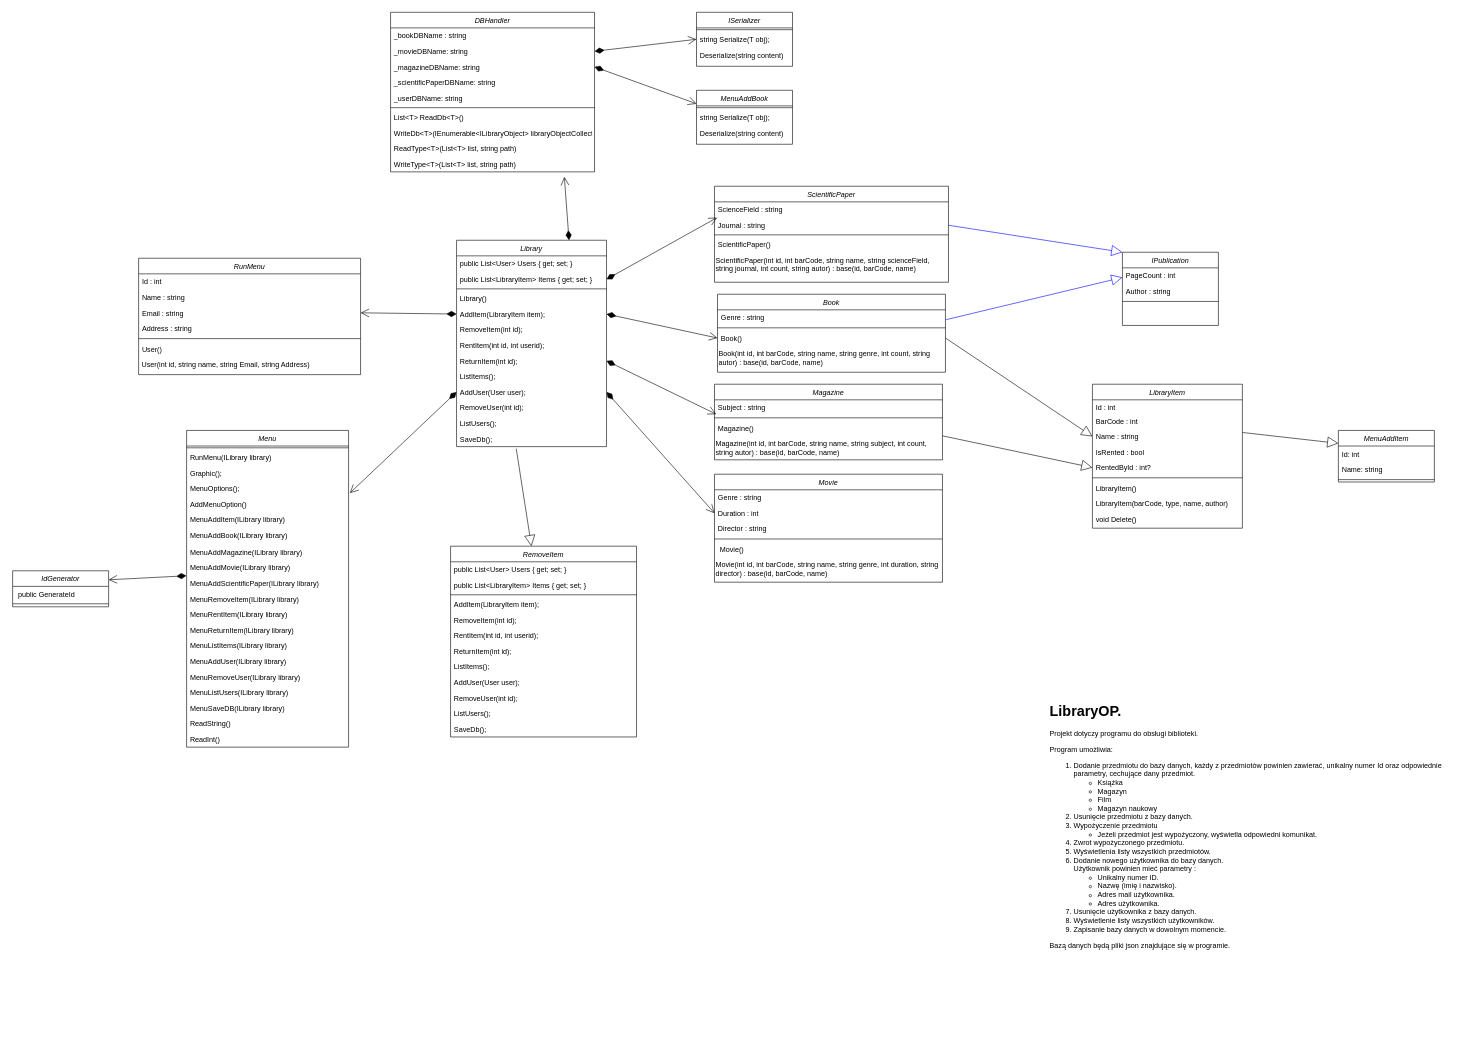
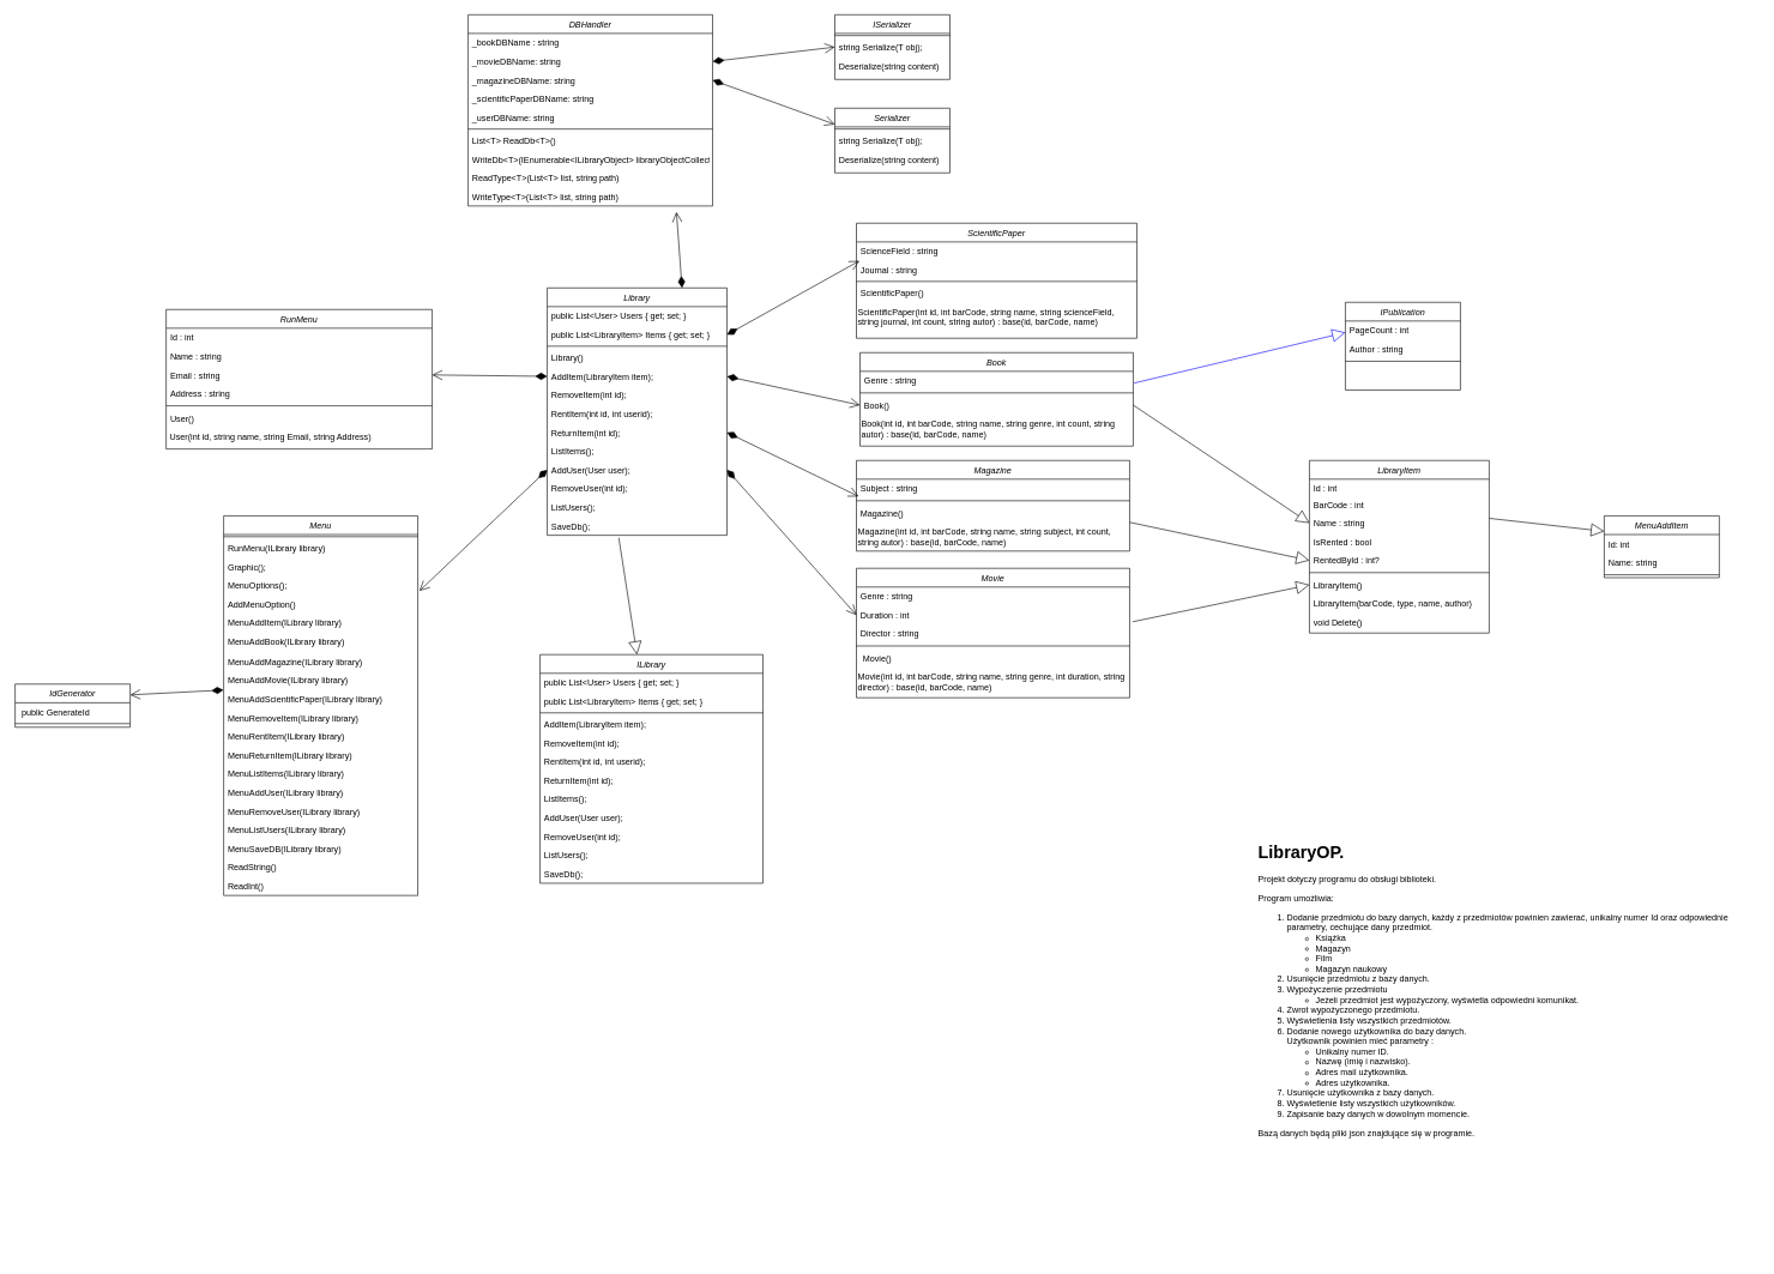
- <mxCell id="79" value="MenuAddBook" style="swimlane;fontStyle=2;align=center;verticalAlign=top;childLayout=stackLayout;horizontal=1;startSize=26;horizontalStack=0;resizeParent=1;resizeLast=0;collapsible=1;marginBottom=0;rounded=0;shadow=0;strokeWidth=1;" parent="1" vertex="1"><mxGeometry x="1160" y="150" width="160" height="90" as="geometry"><mxRectangle x="230" y="140" width="160" height="26" as="alternateBounds" /></mxGeometry></mxCell>
+ <mxCell id="79" value="Serializer" style="swimlane;fontStyle=2;align=center;verticalAlign=top;childLayout=stackLayout;horizontal=1;startSize=26;horizontalStack=0;resizeParent=1;resizeLast=0;collapsible=1;marginBottom=0;rounded=0;shadow=0;strokeWidth=1;" parent="1" vertex="1"><mxGeometry x="1160" y="150" width="160" height="90" as="geometry"><mxRectangle x="230" y="140" width="160" height="26" as="alternateBounds" /></mxGeometry></mxCell>
- <mxCell id="47" value="Extends" style="endArrow=block;endSize=16;endFill=0;html=1;rounded=0;entryX=0;entryY=0;entryDx=0;entryDy=0;fontFamily=Comic Sans MS;fontColor=none;noLabel=1;strokeColor=#0000FF;exitX=1;exitY=0.5;exitDx=0;exitDy=0;" parent="1" source="31" target="35" edge="1"><mxGeometry width="160" relative="1" as="geometry"><mxPoint x="1520" y="360" as="sourcePoint" /><mxPoint x="1150" y="420" as="targetPoint" /><Array as="points" /></mxGeometry></mxCell>
+ <mxCell id="51" value="Extends" style="endArrow=block;endSize=16;endFill=0;html=1;rounded=0;fontFamily=Comic Sans MS;strokeColor=default;fontColor=none;noLabel=1;exitX=1.011;exitY=0.858;exitDx=0;exitDy=0;exitPerimeter=0;entryX=0;entryY=0.5;entryDx=0;entryDy=0;" parent="1" source="19" target="9" edge="1"><mxGeometry width="160" relative="1" as="geometry"><mxPoint x="1359.5" y="680" as="sourcePoint" /><mxPoint x="1720" y="790" as="targetPoint" /><Array as="points" /></mxGeometry></mxCell>
- <mxCell id="87" value="RemoveItem" style="swimlane;fontStyle=2;align=center;verticalAlign=top;childLayout=stackLayout;horizontal=1;startSize=26;horizontalStack=0;resizeParent=1;resizeLast=0;collapsible=1;marginBottom=0;rounded=0;shadow=0;strokeWidth=1;" parent="1" vertex="1"><mxGeometry x="750" y="910" width="310" height="318" as="geometry"><mxRectangle x="230" y="140" width="160" height="26" as="alternateBounds" /></mxGeometry></mxCell>
+ <mxCell id="87" value="ILibrary" style="swimlane;fontStyle=2;align=center;verticalAlign=top;childLayout=stackLayout;horizontal=1;startSize=26;horizontalStack=0;resizeParent=1;resizeLast=0;collapsible=1;marginBottom=0;rounded=0;shadow=0;strokeWidth=1;" parent="1" vertex="1"><mxGeometry x="750" y="910" width="310" height="318" as="geometry"><mxRectangle x="230" y="140" width="160" height="26" as="alternateBounds" /></mxGeometry></mxCell>
